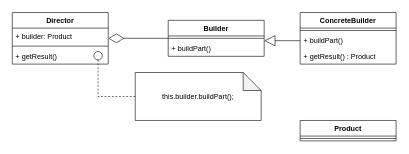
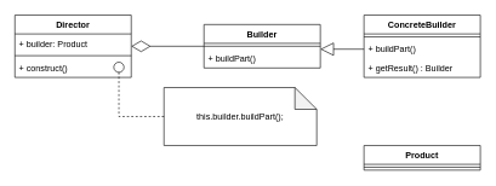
- <mxCell id="5" value="+ getResult()" style="text;strokeColor=none;fillColor=none;align=left;verticalAlign=top;spacingLeft=4;spacingRight=4;overflow=hidden;rotatable=0;points=[[0,0.5],[1,0.5]];portConstraint=eastwest;" vertex="1" parent="2"><mxGeometry y="60" width="160" height="26" as="geometry" /></mxCell>
+ <mxCell id="5" value="+ construct()" style="text;strokeColor=none;fillColor=none;align=left;verticalAlign=top;spacingLeft=4;spacingRight=4;overflow=hidden;rotatable=0;points=[[0,0.5],[1,0.5]];portConstraint=eastwest;" vertex="1" parent="2"><mxGeometry y="60" width="160" height="26" as="geometry" /></mxCell>
- <mxCell id="12" value="+ getResult() : Product" style="text;strokeColor=none;fillColor=none;align=left;verticalAlign=top;spacingLeft=4;spacingRight=4;overflow=hidden;rotatable=0;points=[[0,0.5],[1,0.5]];portConstraint=eastwest;" vertex="1" parent="9"><mxGeometry y="60" width="160" height="26" as="geometry" /></mxCell>
+ <mxCell id="12" value="+ getResult() : Builder" style="text;strokeColor=none;fillColor=none;align=left;verticalAlign=top;spacingLeft=4;spacingRight=4;overflow=hidden;rotatable=0;points=[[0,0.5],[1,0.5]];portConstraint=eastwest;" vertex="1" parent="9"><mxGeometry y="60" width="160" height="26" as="geometry" /></mxCell>
